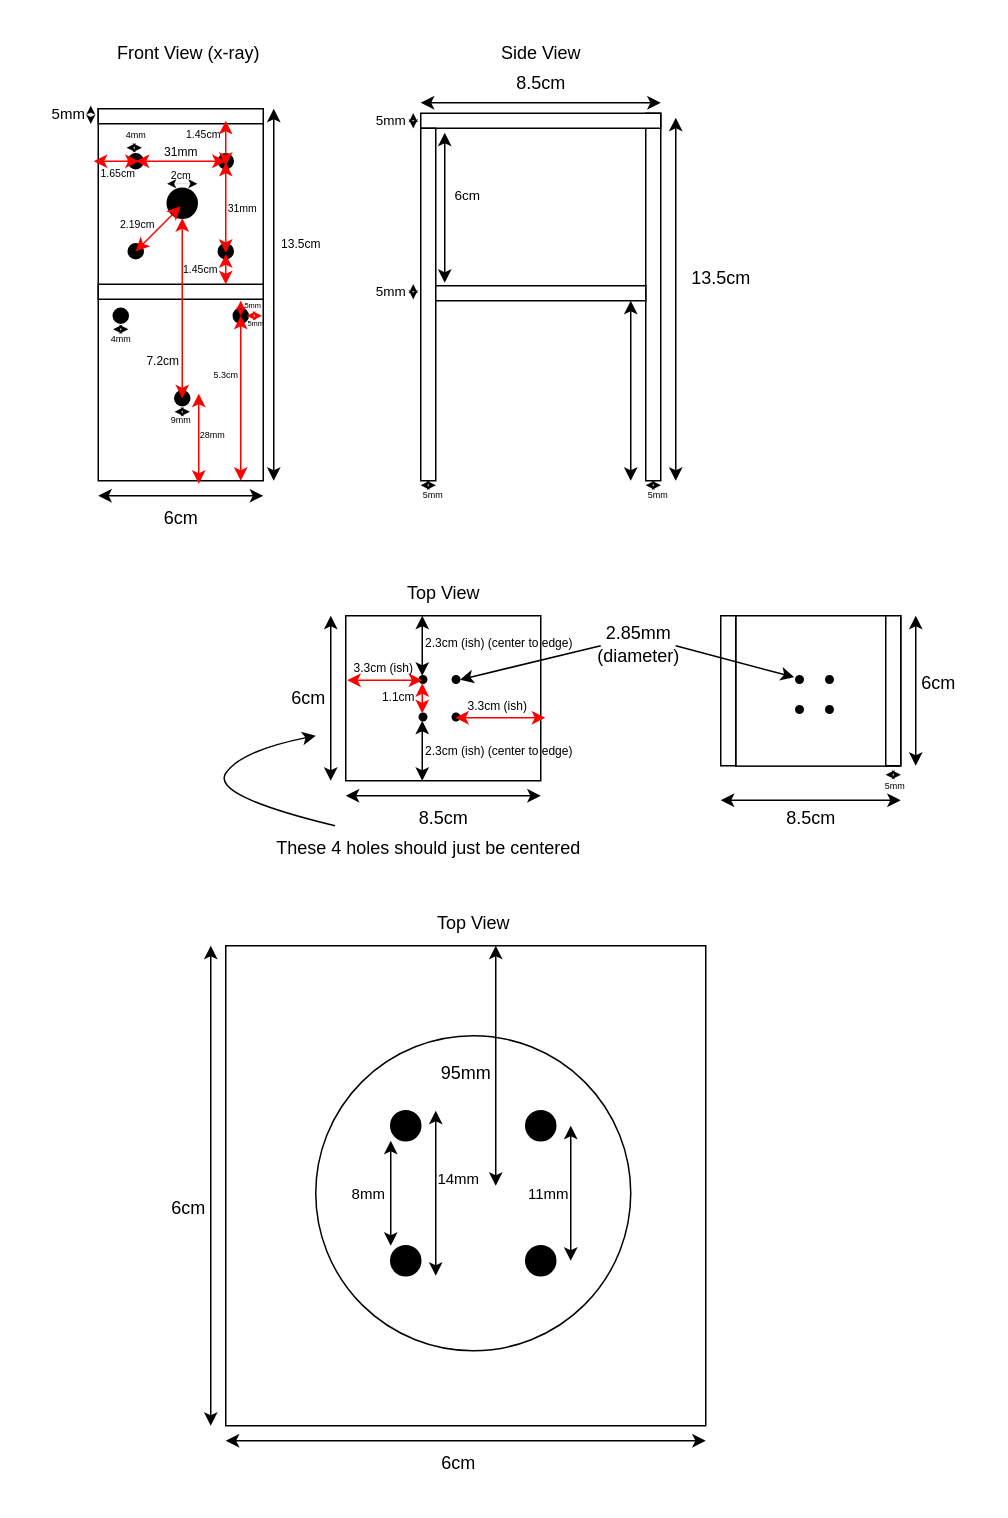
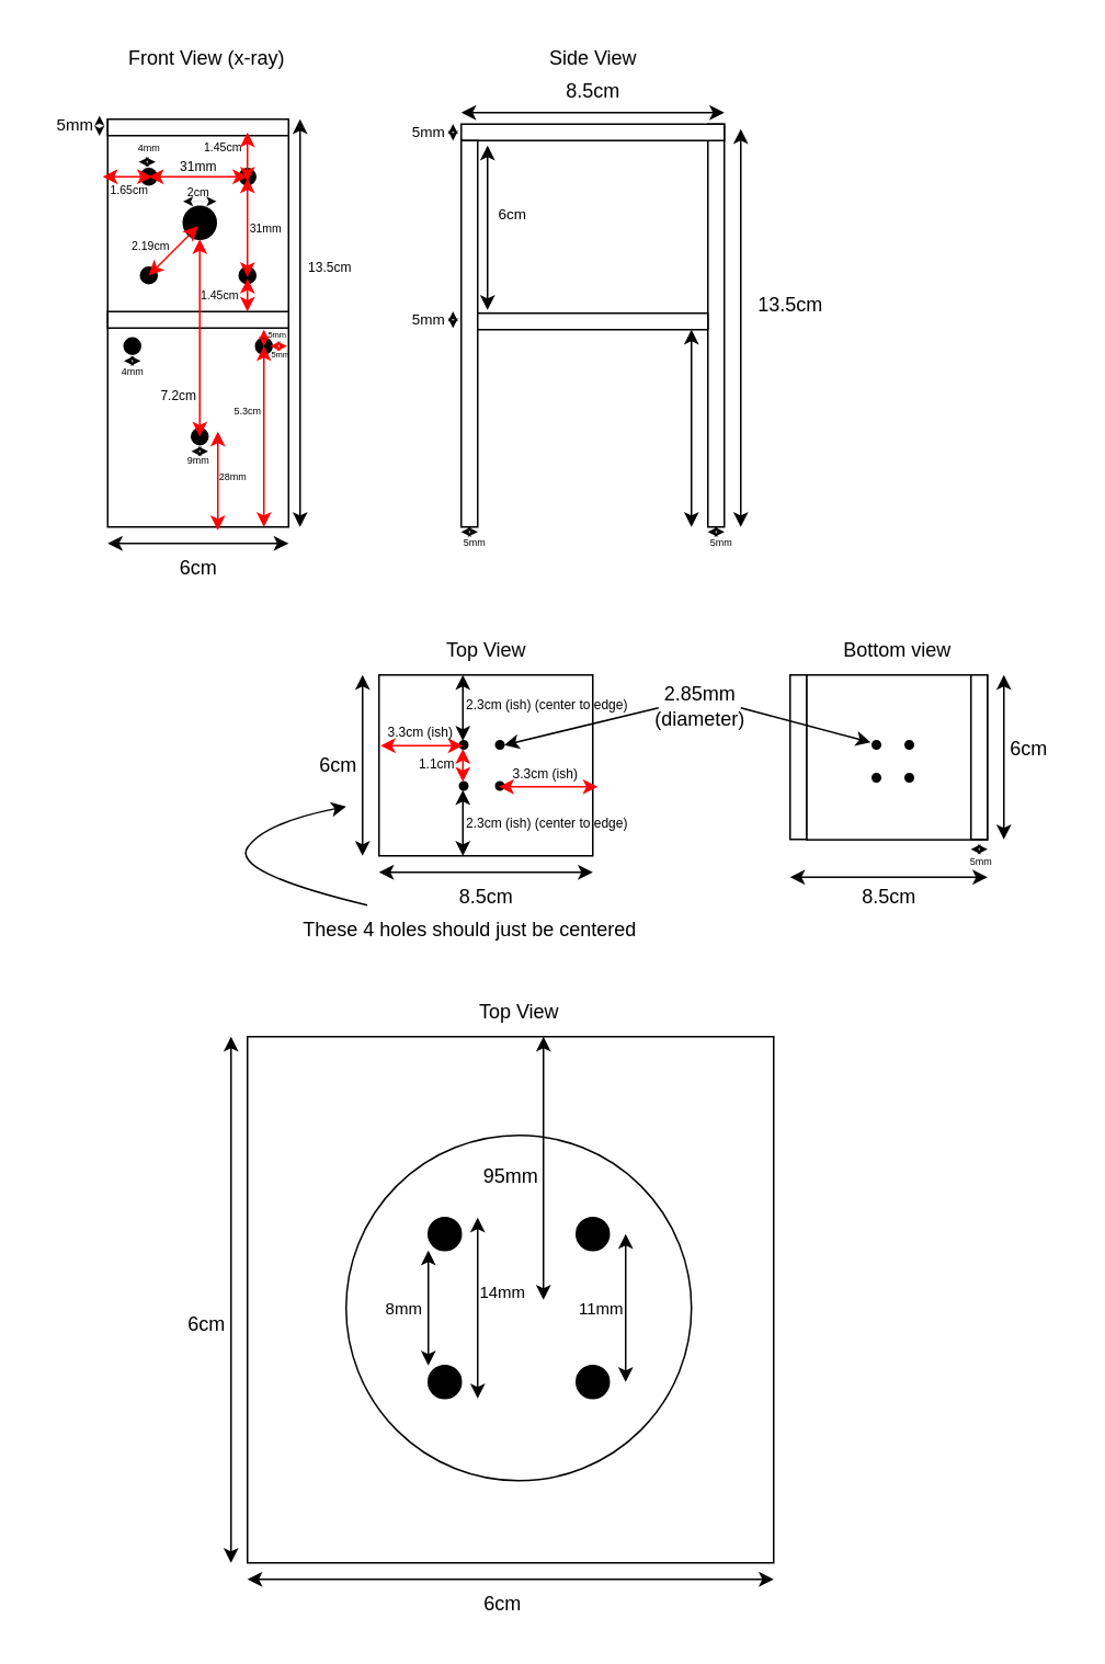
+ <mxCell id="25" value="Bottom view" style="text;html=1;align=center;verticalAlign=middle;resizable=0;points=[];autosize=1;strokeColor=none;fillColor=none;" parent="1" vertex="1"><mxGeometry x="500" y="380" width="90" height="30" as="geometry" /></mxCell>
